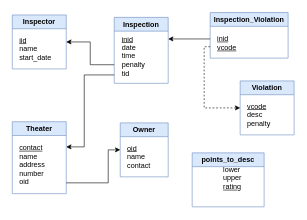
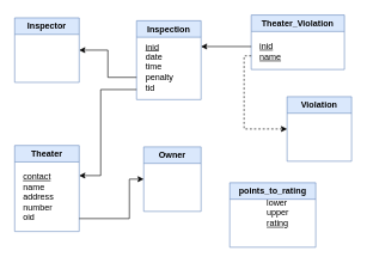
- <mxCell id="15" value="Inspection_Violation" style="swimlane;whiteSpace=wrap;html=1;fillColor=#dae8fc;strokeColor=#6c8ebf;" vertex="1" parent="1"><mxGeometry x="350" y="20" width="130" height="76" as="geometry" /></mxCell>
+ <mxCell id="15" value="Theater_Violation" style="swimlane;whiteSpace=wrap;html=1;fillColor=#dae8fc;strokeColor=#6c8ebf;" vertex="1" parent="1"><mxGeometry x="350" y="20" width="130" height="76" as="geometry" /></mxCell>
- <mxCell id="16" value="&lt;u&gt;inid&lt;/u&gt;&lt;div&gt;&lt;u&gt;vcode&lt;/u&gt;&lt;/div&gt;" style="text;html=1;align=left;verticalAlign=middle;resizable=0;points=[];autosize=1;strokeColor=none;fillColor=none;" vertex="1" parent="15"><mxGeometry x="10" y="31" width="60" height="40" as="geometry" /></mxCell>
+ <mxCell id="16" value="&lt;u&gt;inid&lt;/u&gt;&lt;div&gt;&lt;u&gt;name&lt;/u&gt;&lt;/div&gt;" style="text;html=1;align=left;verticalAlign=middle;resizable=0;points=[];autosize=1;strokeColor=none;fillColor=none;" vertex="1" parent="15"><mxGeometry x="10" y="31" width="60" height="40" as="geometry" /></mxCell>
- <mxCell id="3" value="&lt;u&gt;iid&lt;/u&gt;&lt;div&gt;name&lt;/div&gt;&lt;div&gt;start_date&lt;/div&gt;" style="text;html=1;align=left;verticalAlign=middle;resizable=0;points=[];autosize=1;strokeColor=none;fillColor=none;" vertex="1" parent="2"><mxGeometry x="10" y="27" width="80" height="60" as="geometry" /></mxCell>
- <mxCell id="11" value="&lt;u&gt;vcode&lt;/u&gt;&lt;div&gt;desc&lt;/div&gt;&lt;div&gt;penalty&lt;/div&gt;" style="text;html=1;align=left;verticalAlign=middle;resizable=0;points=[];autosize=1;strokeColor=none;fillColor=none;" vertex="1" parent="10"><mxGeometry x="10" y="27" width="60" height="60" as="geometry" /></mxCell>
- <mxCell id="7" value="&lt;u&gt;oid&lt;/u&gt;&lt;div&gt;name&lt;/div&gt;&lt;div&gt;contact&lt;/div&gt;" style="text;html=1;align=left;verticalAlign=middle;resizable=0;points=[];autosize=1;strokeColor=none;fillColor=none;" vertex="1" parent="6"><mxGeometry x="10" y="27" width="60" height="60" as="geometry" /></mxCell>
- <mxCell id="19" value="points_to_desc" style="swimlane;whiteSpace=wrap;html=1;fillColor=#dae8fc;strokeColor=#6c8ebf;" vertex="1" parent="1"><mxGeometry x="320" y="254" width="120" height="90" as="geometry" /></mxCell>
+ <mxCell id="19" value="points_to_rating" style="swimlane;whiteSpace=wrap;html=1;fillColor=#dae8fc;strokeColor=#6c8ebf;" vertex="1" parent="1"><mxGeometry x="320" y="254" width="120" height="90" as="geometry" /></mxCell>
